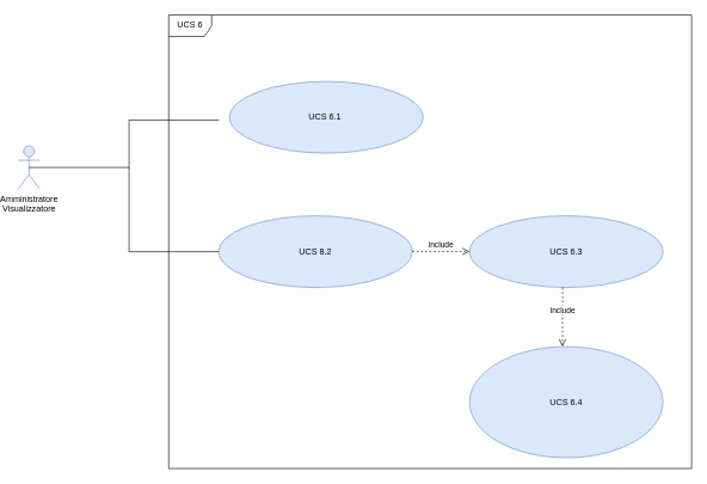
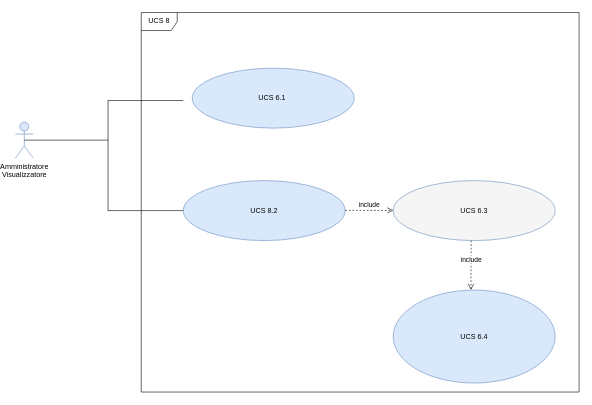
- <mxCell id="3" value="UCS 6" parent="1" vertex="1" style="shape=umlFrame;whiteSpace=wrap;html=1;"><mxGeometry as="geometry" height="632.71" width="730" y="20.29" x="230" /></mxCell>
+ <mxCell id="3" value="UCS 8" parent="1" vertex="1" style="shape=umlFrame;whiteSpace=wrap;html=1;"><mxGeometry as="geometry" height="632.71" width="730" y="20.29" x="230" /></mxCell>
- <mxCell id="7" value="UCS 6.3" parent="1" vertex="1" style="ellipse;whiteSpace=wrap;html=1;fillColor=#dae8fc;strokeColor=#6c8ebf;"><mxGeometry as="geometry" height="100" width="270" y="300.5" x="650" /></mxCell>
+ <mxCell id="7" value="UCS 6.3" parent="1" vertex="1" style="ellipse;whiteSpace=wrap;html=1;fillColor=#f5f5f5;strokeColor=#6c8ebf;"><mxGeometry as="geometry" height="100" width="270" y="300.5" x="650" /></mxCell>
